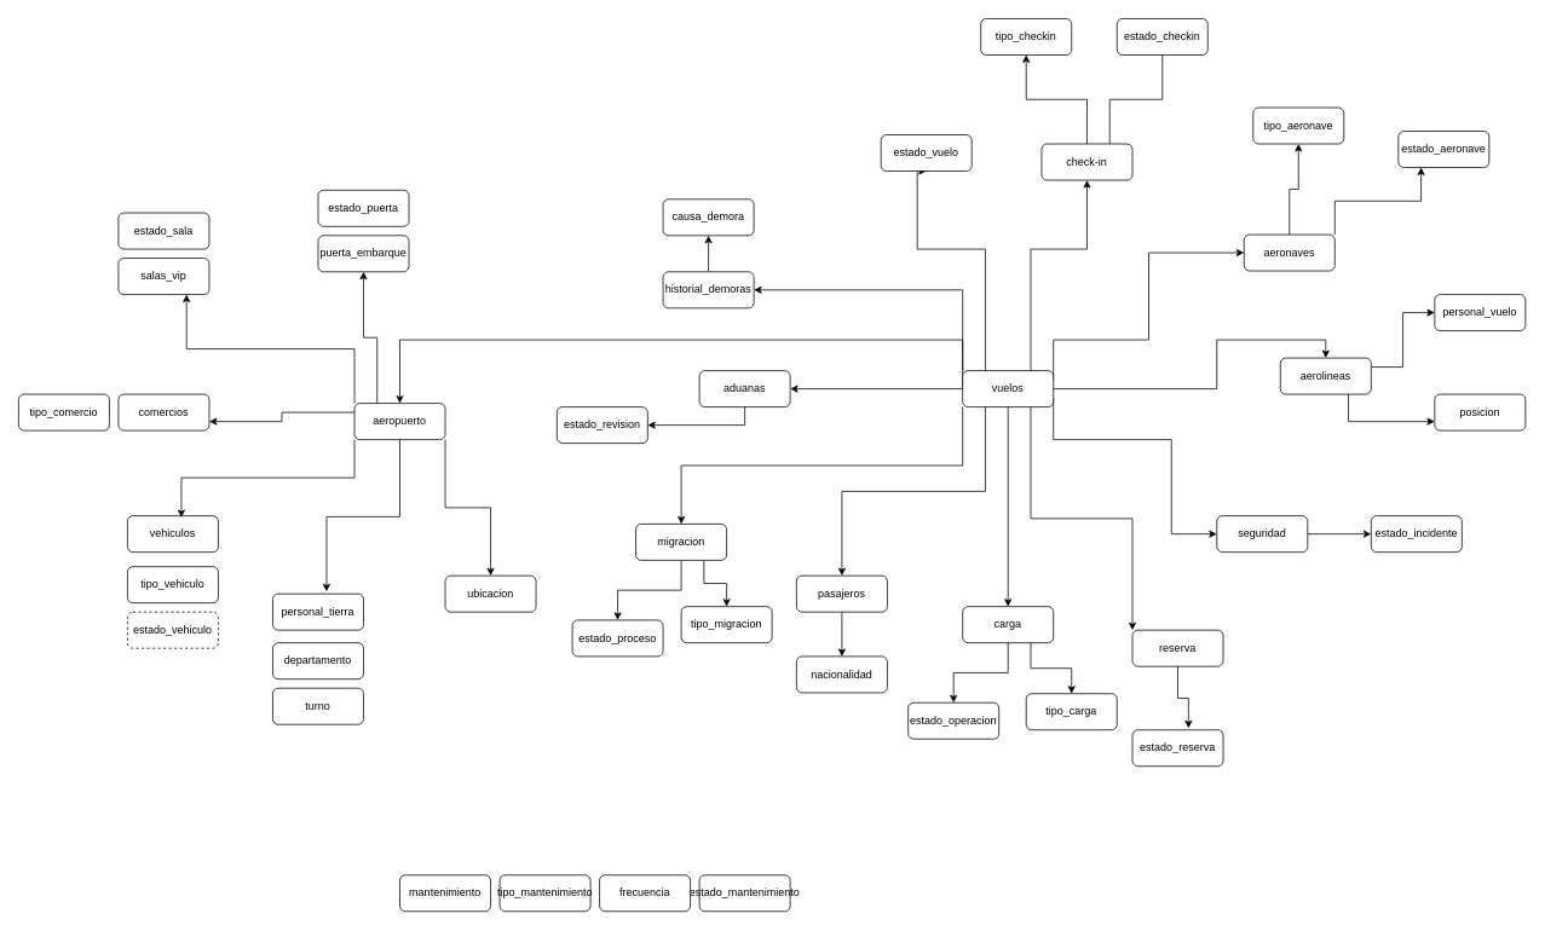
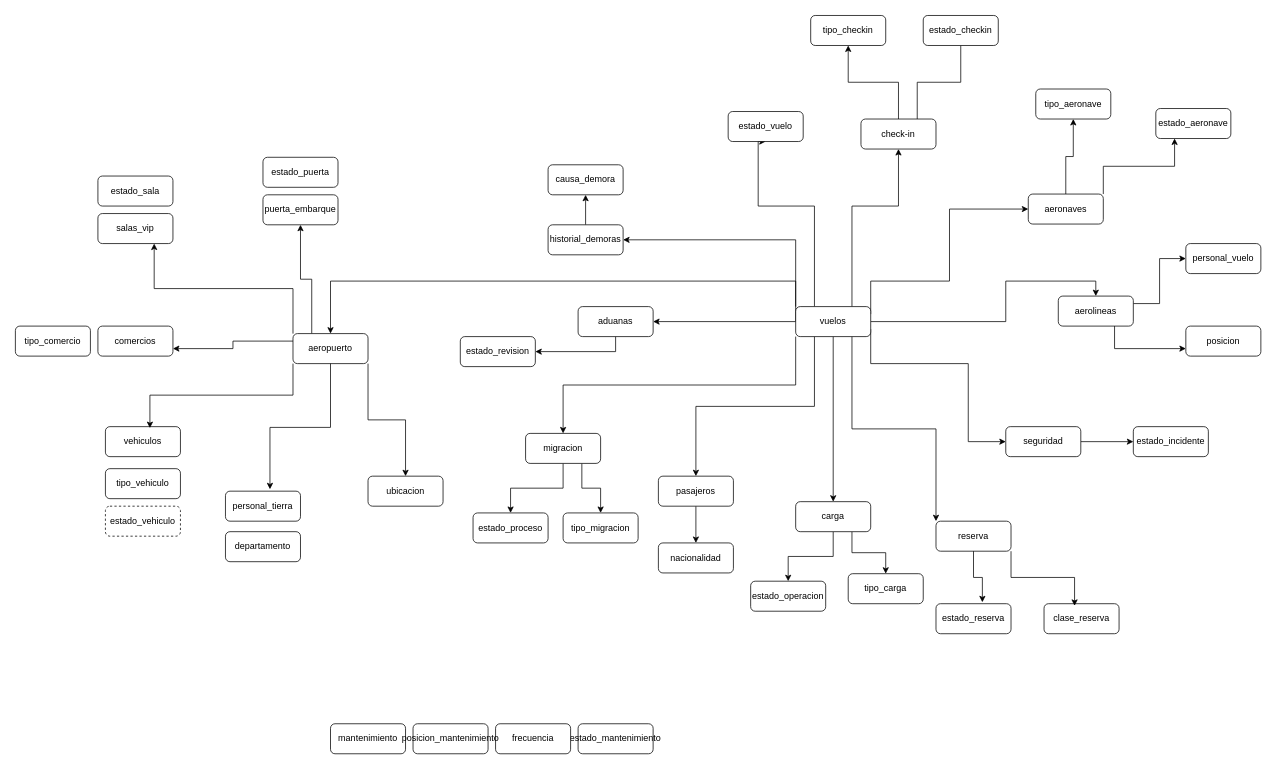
- <mxCell id="65" value="tipo_migracion" style="rounded=1;whiteSpace=wrap;html=1;" parent="1" vertex="1"><mxGeometry x="750" y="668" width="100" height="40" as="geometry" /></mxCell>
+ <mxCell id="65" value="tipo_migracion" style="rounded=1;whiteSpace=wrap;html=1;" parent="1" vertex="1"><mxGeometry x="750" y="683" width="100" height="40" as="geometry" /></mxCell>
+ <mxCell id="80" style="edgeStyle=orthogonalEdgeStyle;rounded=0;orthogonalLoop=1;jettySize=auto;html=1;exitX=1;exitY=1;exitDx=0;exitDy=0;entryX=0.407;entryY=0.07;entryDx=0;entryDy=0;entryPerimeter=0;" edge="1" parent="1" source="22" target="55"><mxGeometry relative="1" as="geometry" /></mxCell>
- <mxCell id="75" value="turno" style="rounded=1;whiteSpace=wrap;html=1;" parent="1" vertex="1"><mxGeometry x="300" y="758" width="100" height="40" as="geometry" /></mxCell>
+ <mxCell id="55" value="clase_reserva" style="rounded=1;whiteSpace=wrap;html=1;" parent="1" vertex="1"><mxGeometry x="1391" y="804" width="100" height="40" as="geometry" /></mxCell>
- <mxCell id="70" value="tipo_mantenimiento" style="rounded=1;whiteSpace=wrap;html=1;" parent="1" vertex="1"><mxGeometry x="550" y="964" width="100" height="40" as="geometry" /></mxCell>
+ <mxCell id="70" value="posicion_mantenimiento" style="rounded=1;whiteSpace=wrap;html=1;" parent="1" vertex="1"><mxGeometry x="550" y="964" width="100" height="40" as="geometry" /></mxCell>
